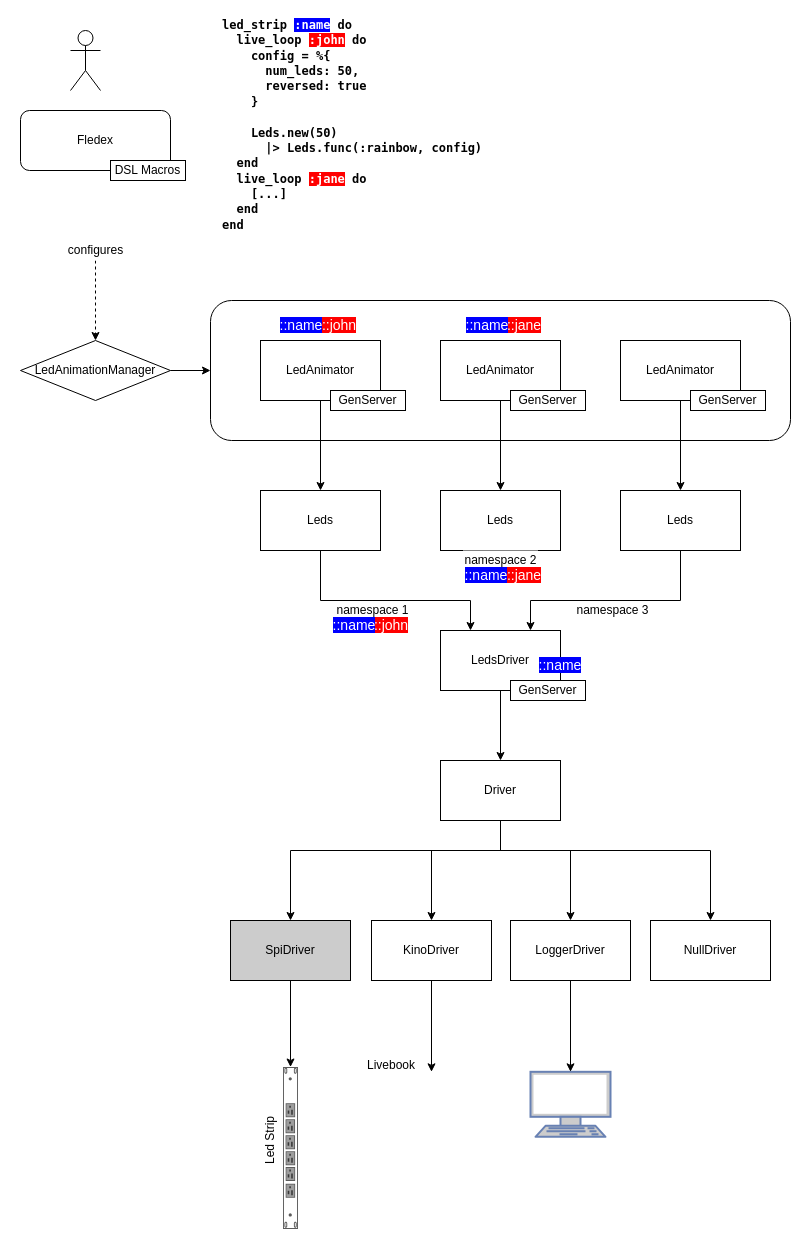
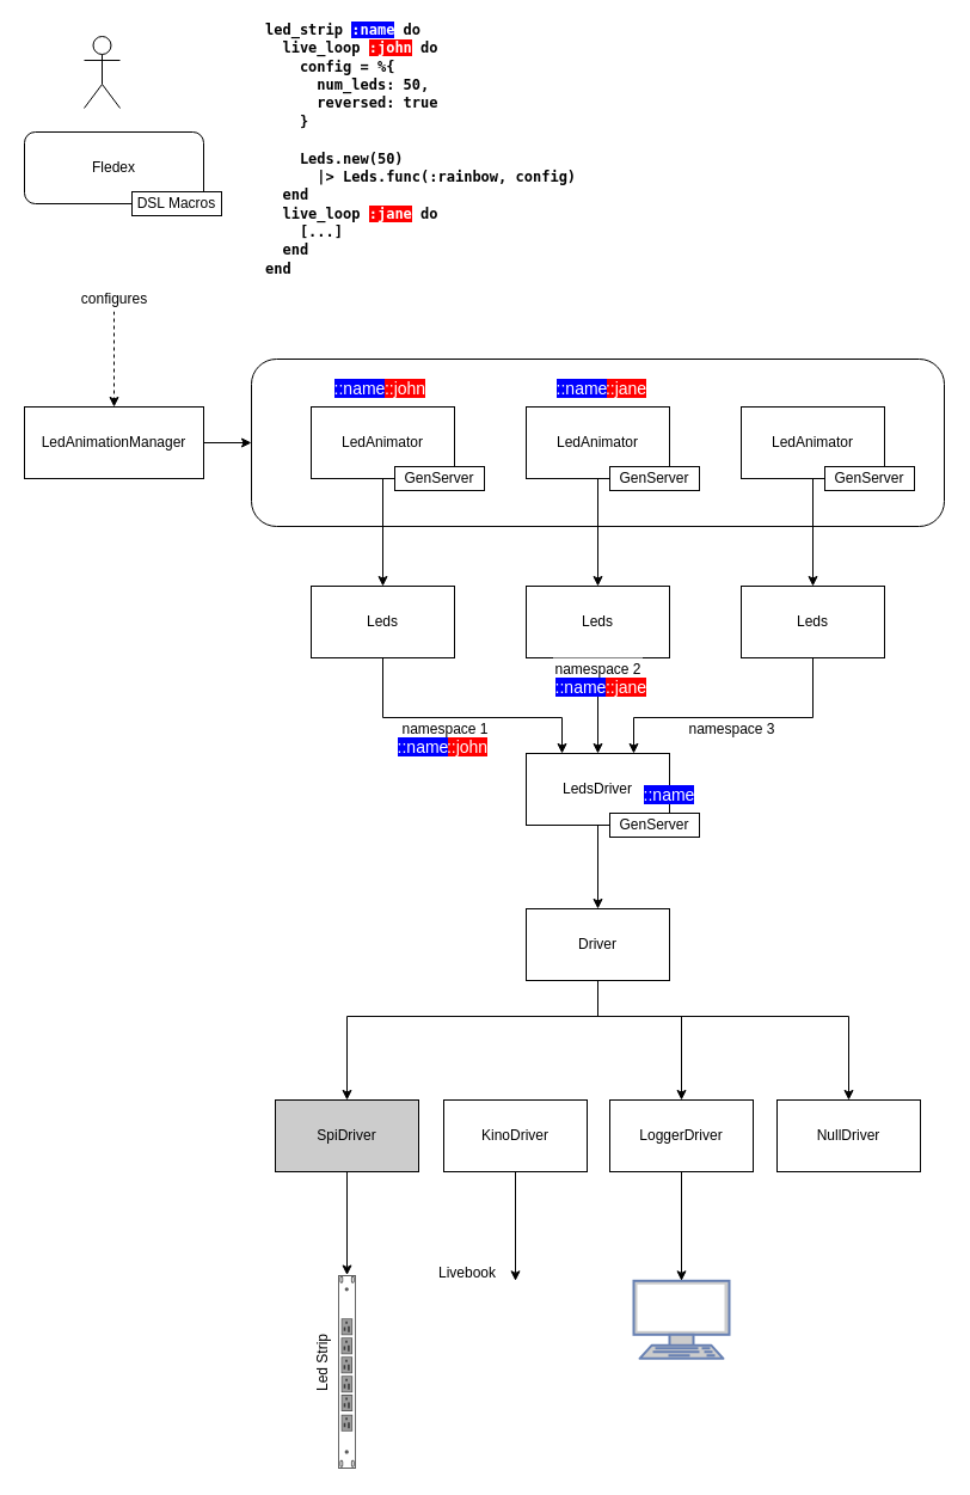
- <mxCell id="46" value="LedAnimationManager" style="rhombus;whiteSpace=wrap;html=1;labelBackgroundColor=none;fontColor=#000000;" vertex="1" parent="1"><mxGeometry x="20" y="340" width="150" height="60" as="geometry" /></mxCell>
+ <mxCell id="46" value="LedAnimationManager" style="rounded=0;whiteSpace=wrap;html=1;labelBackgroundColor=none;fontColor=#000000;" vertex="1" parent="1"><mxGeometry x="20" y="340" width="150" height="60" as="geometry" /></mxCell>
+ <mxCell id="28" style="edgeStyle=orthogonalEdgeStyle;rounded=0;orthogonalLoop=1;jettySize=auto;html=1;entryX=0.5;entryY=0;entryDx=0;entryDy=0;fontColor=#000000;startArrow=none;exitX=0.5;exitY=0;exitDx=0;exitDy=0;" edge="1" parent="1" source="32" target="24"><mxGeometry relative="1" as="geometry"><Array as="points"><mxPoint x="500" y="560" /><mxPoint x="500" y="560" /></Array></mxGeometry></mxCell>
- <mxCell id="17" style="edgeStyle=orthogonalEdgeStyle;rounded=0;orthogonalLoop=1;jettySize=auto;html=1;entryX=0.5;entryY=0;entryDx=0;entryDy=0;fontColor=#000000;" edge="1" parent="5" source="20" target="9"><mxGeometry relative="1" as="geometry"><Array as="points"><mxPoint x="270" y="90" /><mxPoint x="201" y="90" /></Array></mxGeometry></mxCell>
